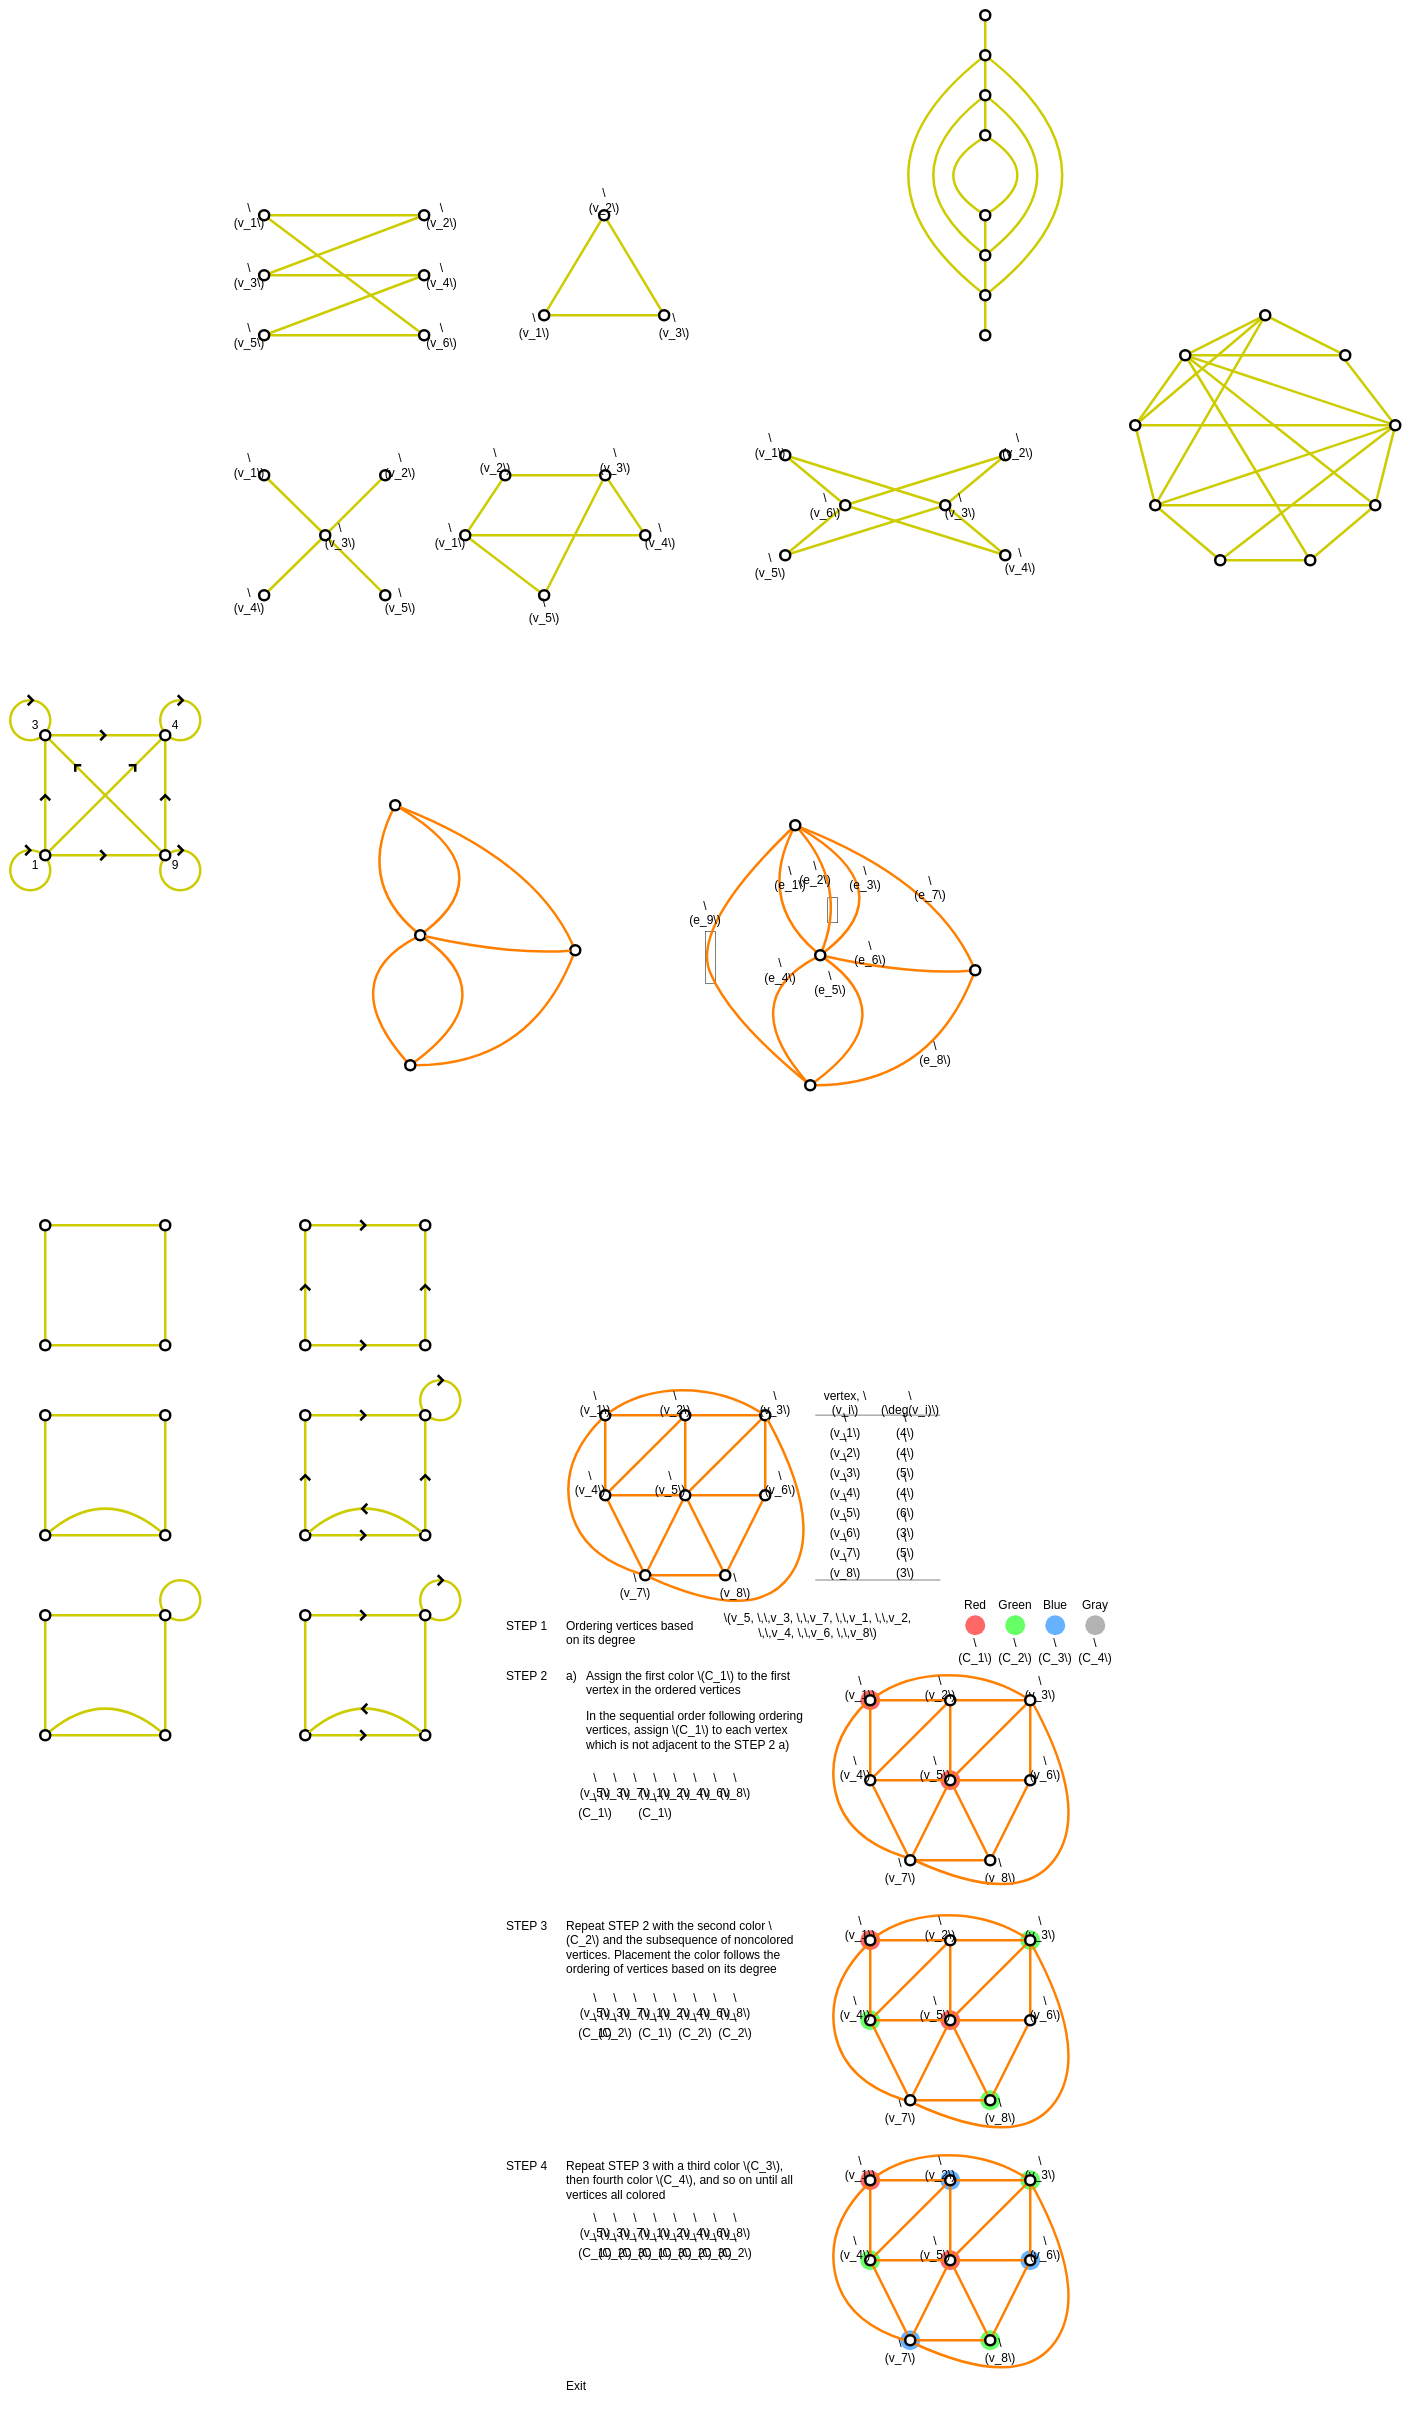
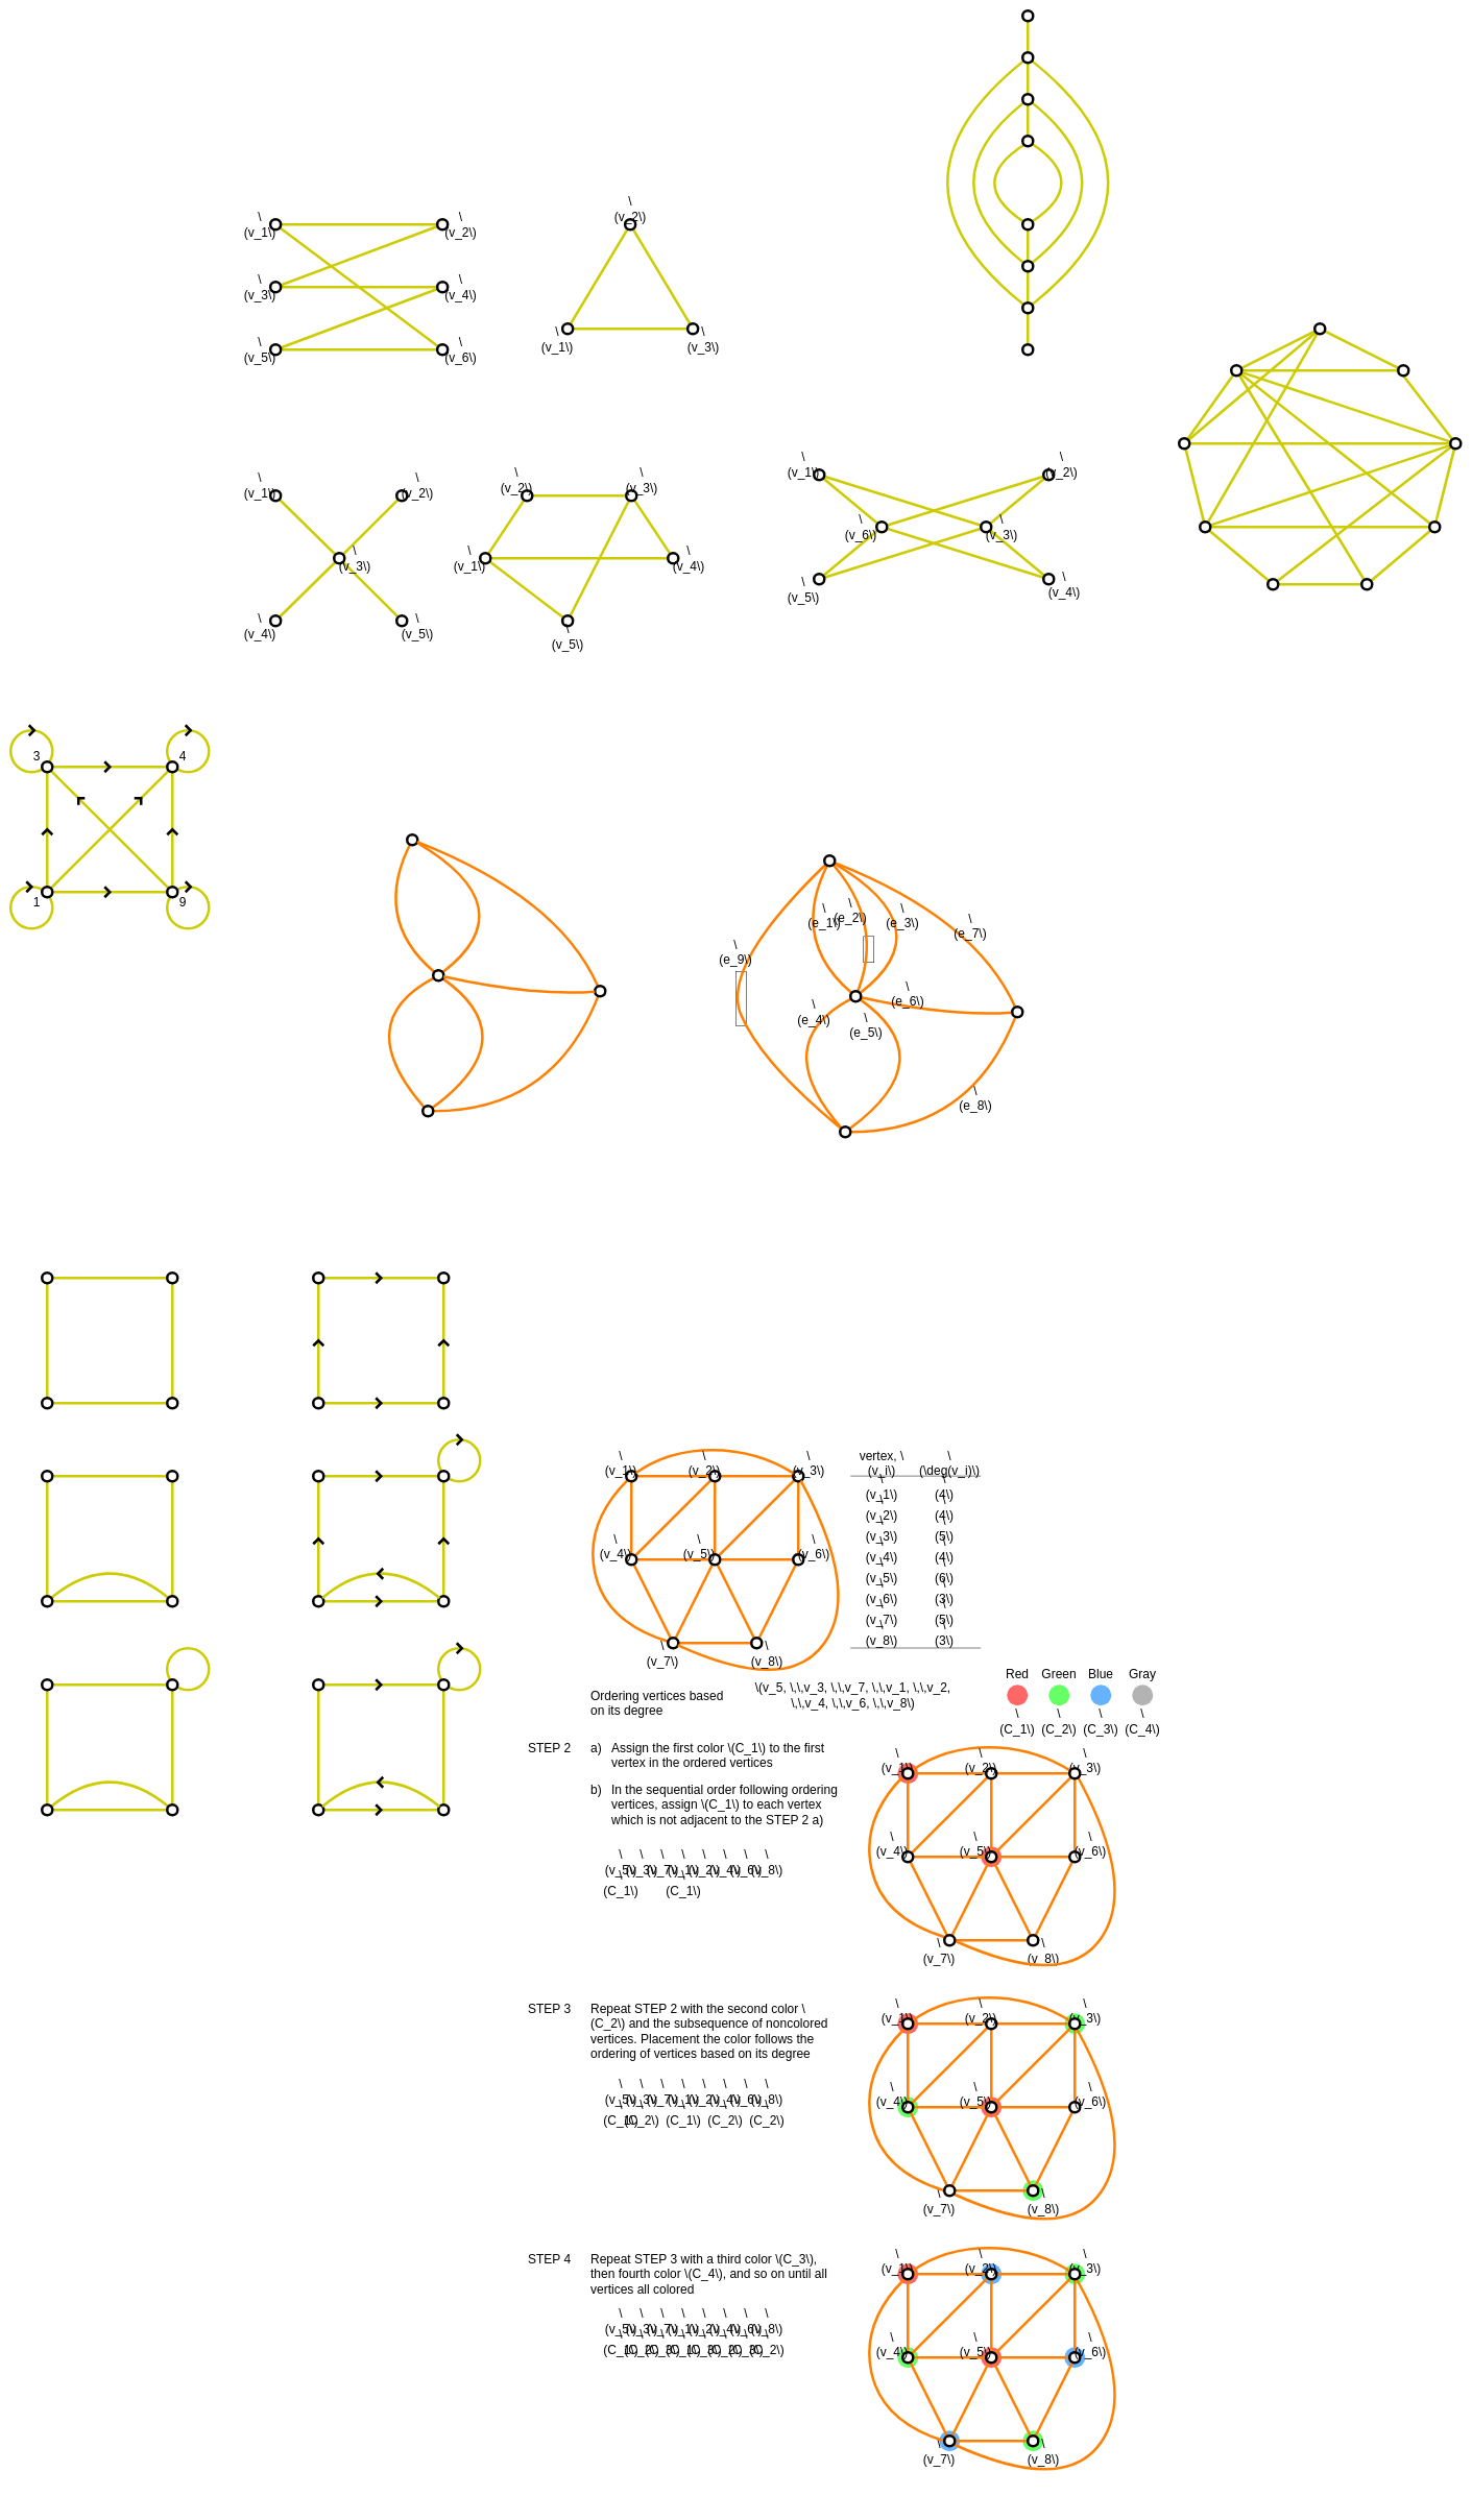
- <mxCell id="202" value="&lt;span style=&quot;font-size: 24px;&quot;&gt;STEP 1&lt;/span&gt;" style="text;html=1;strokeColor=none;fillColor=none;align=left;verticalAlign=top;whiteSpace=wrap;rounded=0;" parent="1" vertex="1"><mxGeometry x="1010" y="3230" width="100" height="40" as="geometry" /></mxCell>
+ <mxCell id="207" value="&lt;span style=&quot;font-size: 24px;&quot;&gt;b)&lt;/span&gt;" style="text;html=1;strokeColor=none;fillColor=none;align=left;verticalAlign=top;whiteSpace=wrap;rounded=0;" parent="1" vertex="1"><mxGeometry x="1130" y="3410" width="30" height="40" as="geometry" /></mxCell>
- <mxCell id="342" value="&lt;span style=&quot;font-size: 24px;&quot;&gt;Exit&lt;/span&gt;" style="text;html=1;strokeColor=none;fillColor=none;align=left;verticalAlign=top;whiteSpace=wrap;rounded=0;" parent="1" vertex="1"><mxGeometry x="1130" y="4750" width="460" height="60" as="geometry" /></mxCell>
